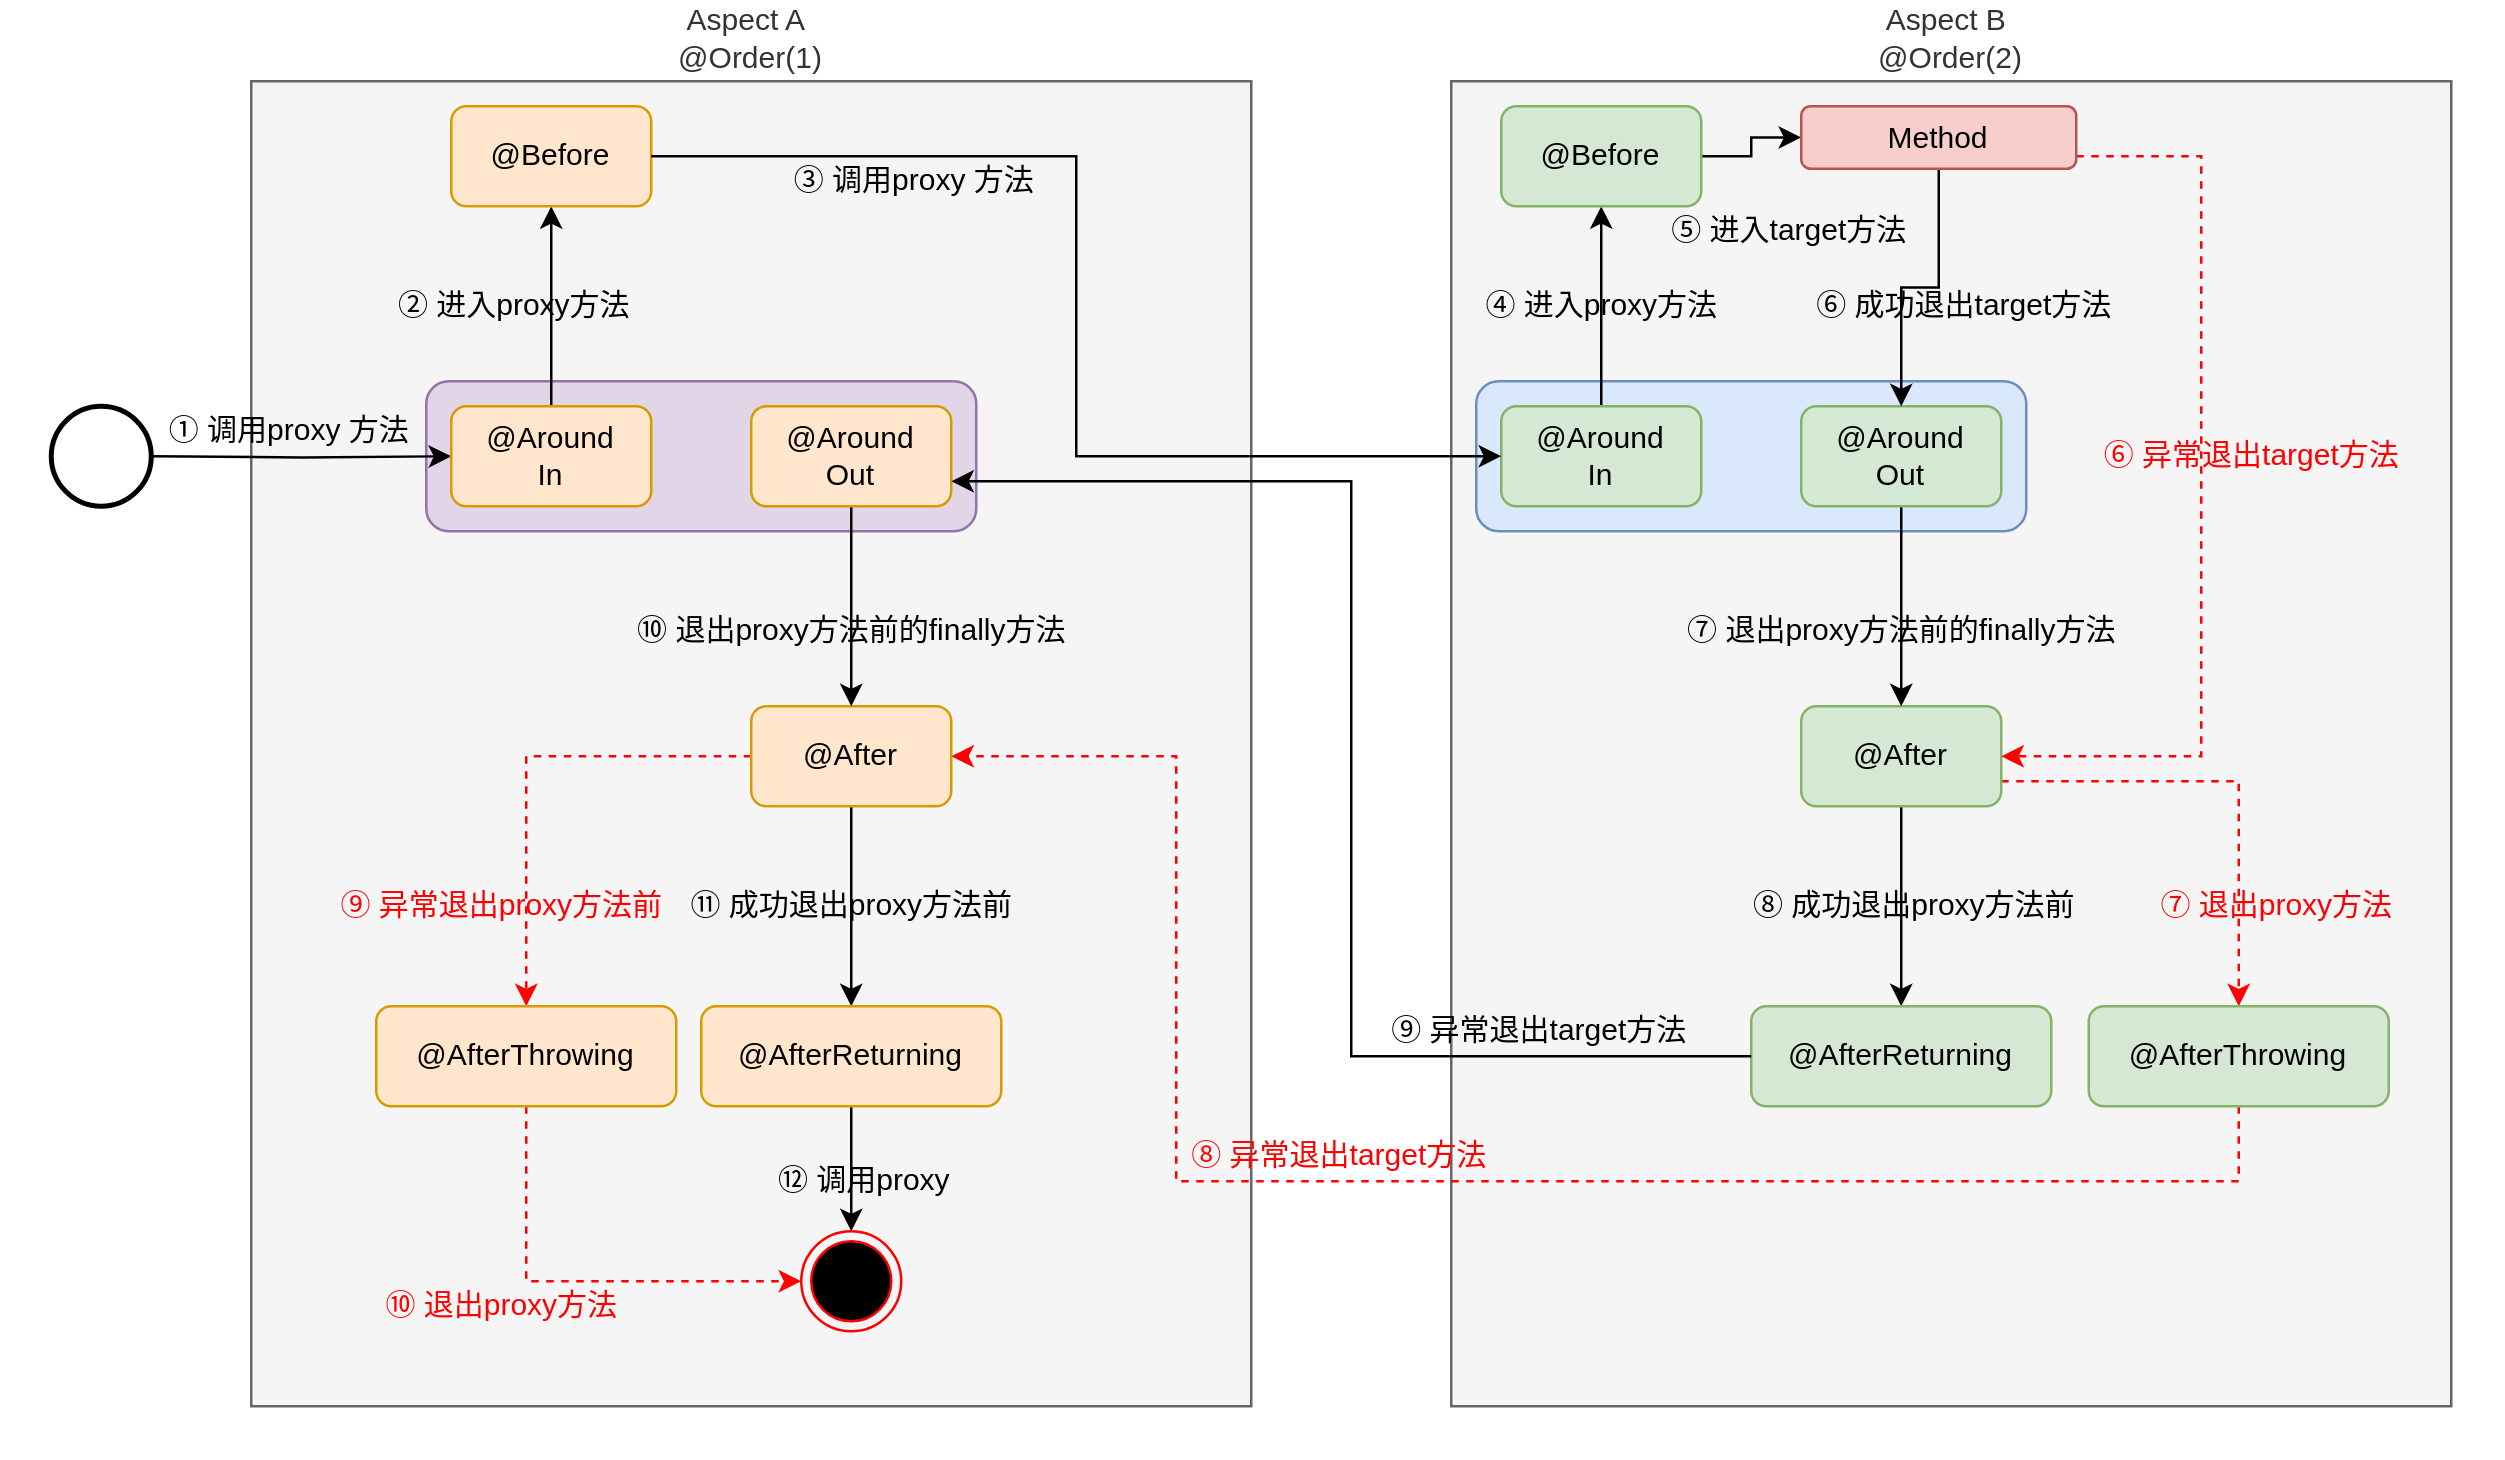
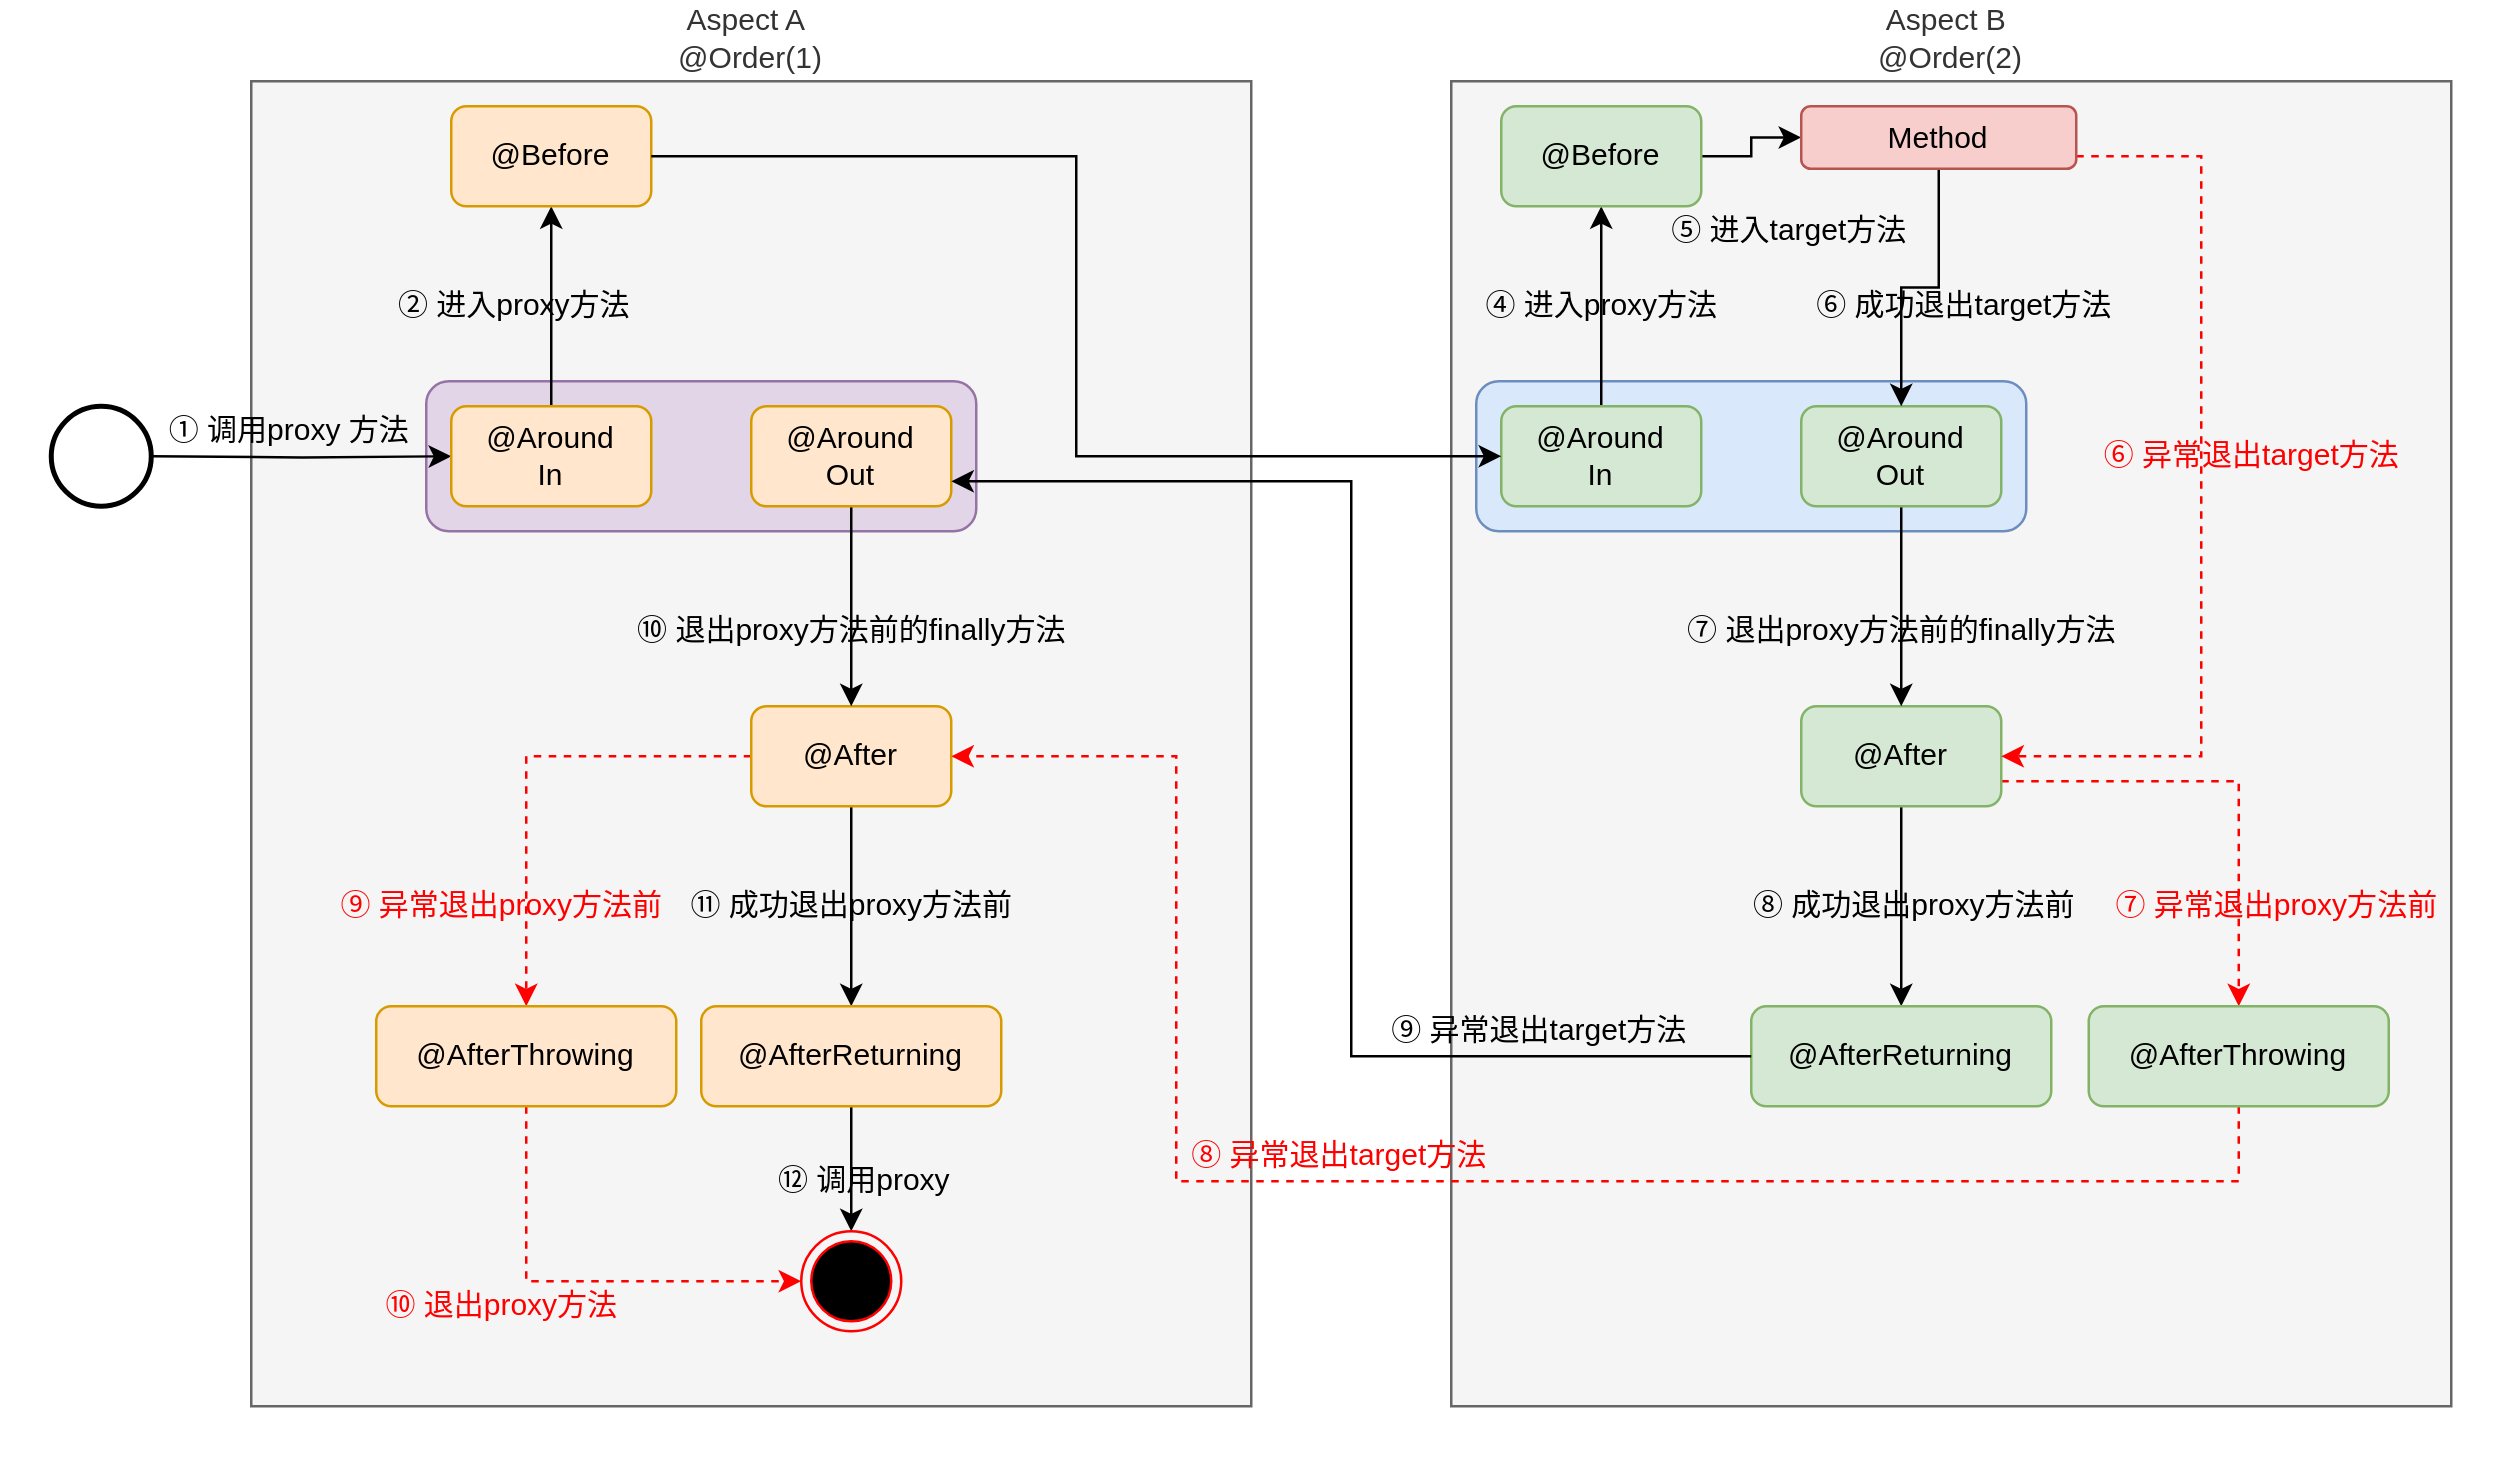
- <mxCell id="36" value="③&amp;nbsp;调用proxy 方法" style="text;html=1;align=center;verticalAlign=middle;resizable=0;points=[];;autosize=1;" vertex="1" parent="1"><mxGeometry x="310" y="50" width="110" height="20" as="geometry" /></mxCell>
- <mxCell id="50" value="&lt;span style=&quot;&quot;&gt;⑦&lt;/span&gt;&amp;nbsp;退出proxy方法" style="text;html=1;align=center;verticalAlign=middle;resizable=0;points=[];;autosize=1;fontColor=#FF0000;" vertex="1" parent="1"><mxGeometry x="840" y="340" width="140" height="20" as="geometry" /></mxCell>
+ <mxCell id="50" value="&lt;span style=&quot;&quot;&gt;⑦&lt;/span&gt;&amp;nbsp;异常退出proxy方法前" style="text;html=1;align=center;verticalAlign=middle;resizable=0;points=[];;autosize=1;fontColor=#FF0000;" vertex="1" parent="1"><mxGeometry x="840" y="340" width="140" height="20" as="geometry" /></mxCell>
